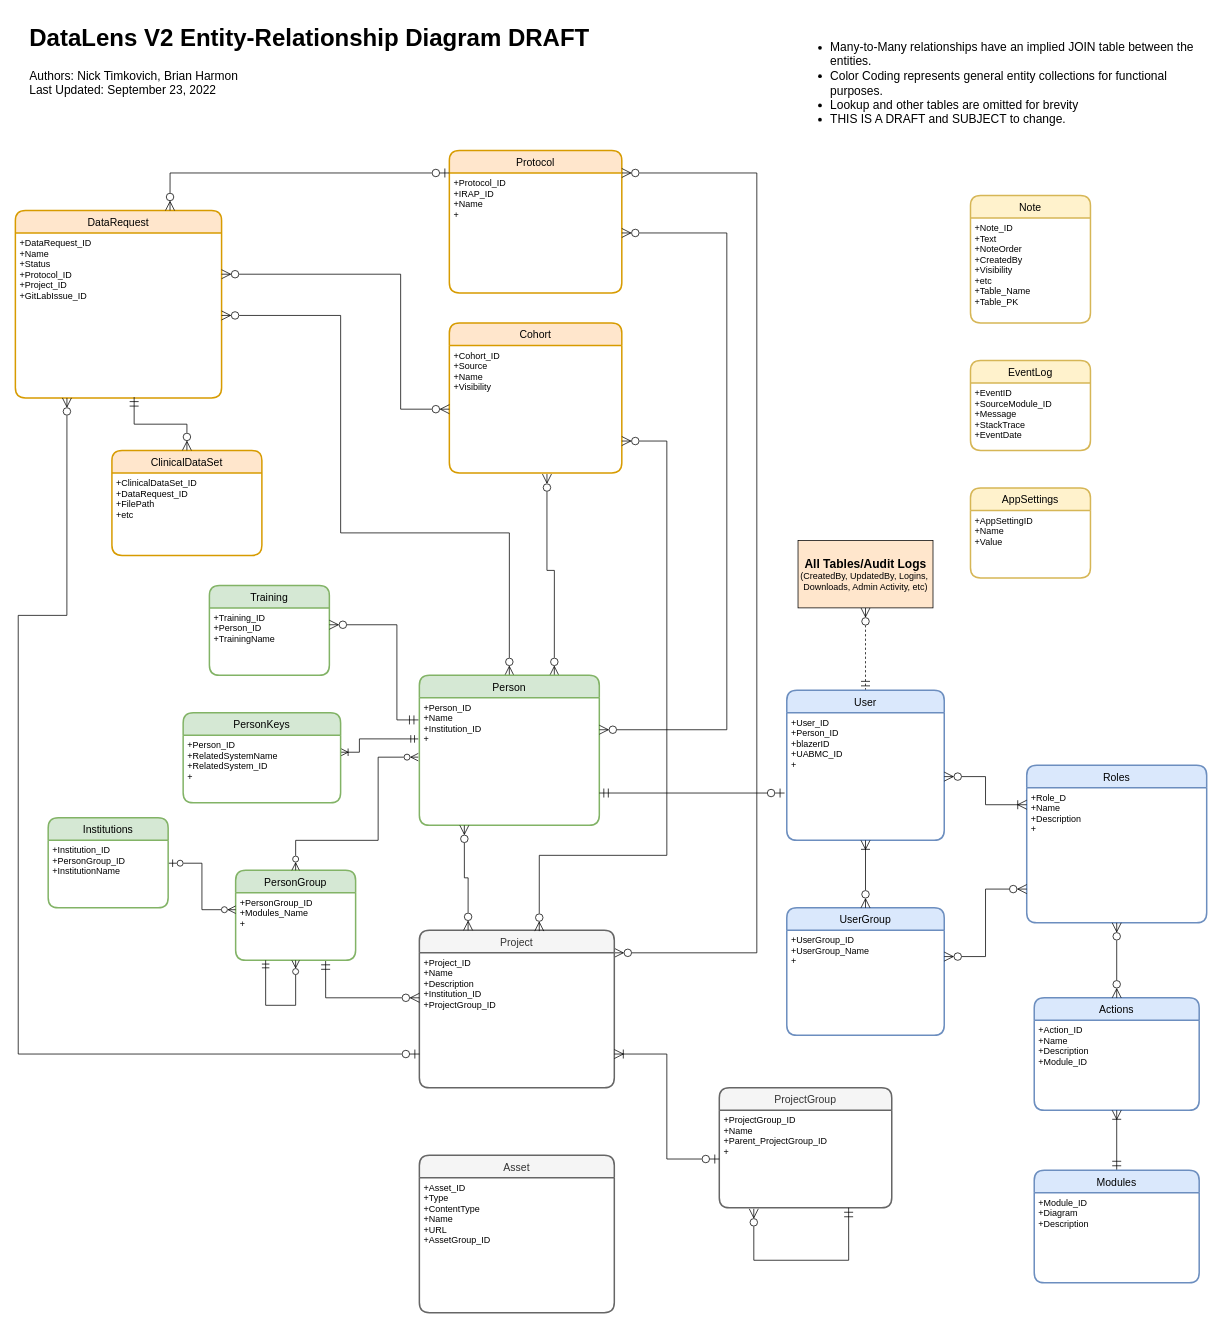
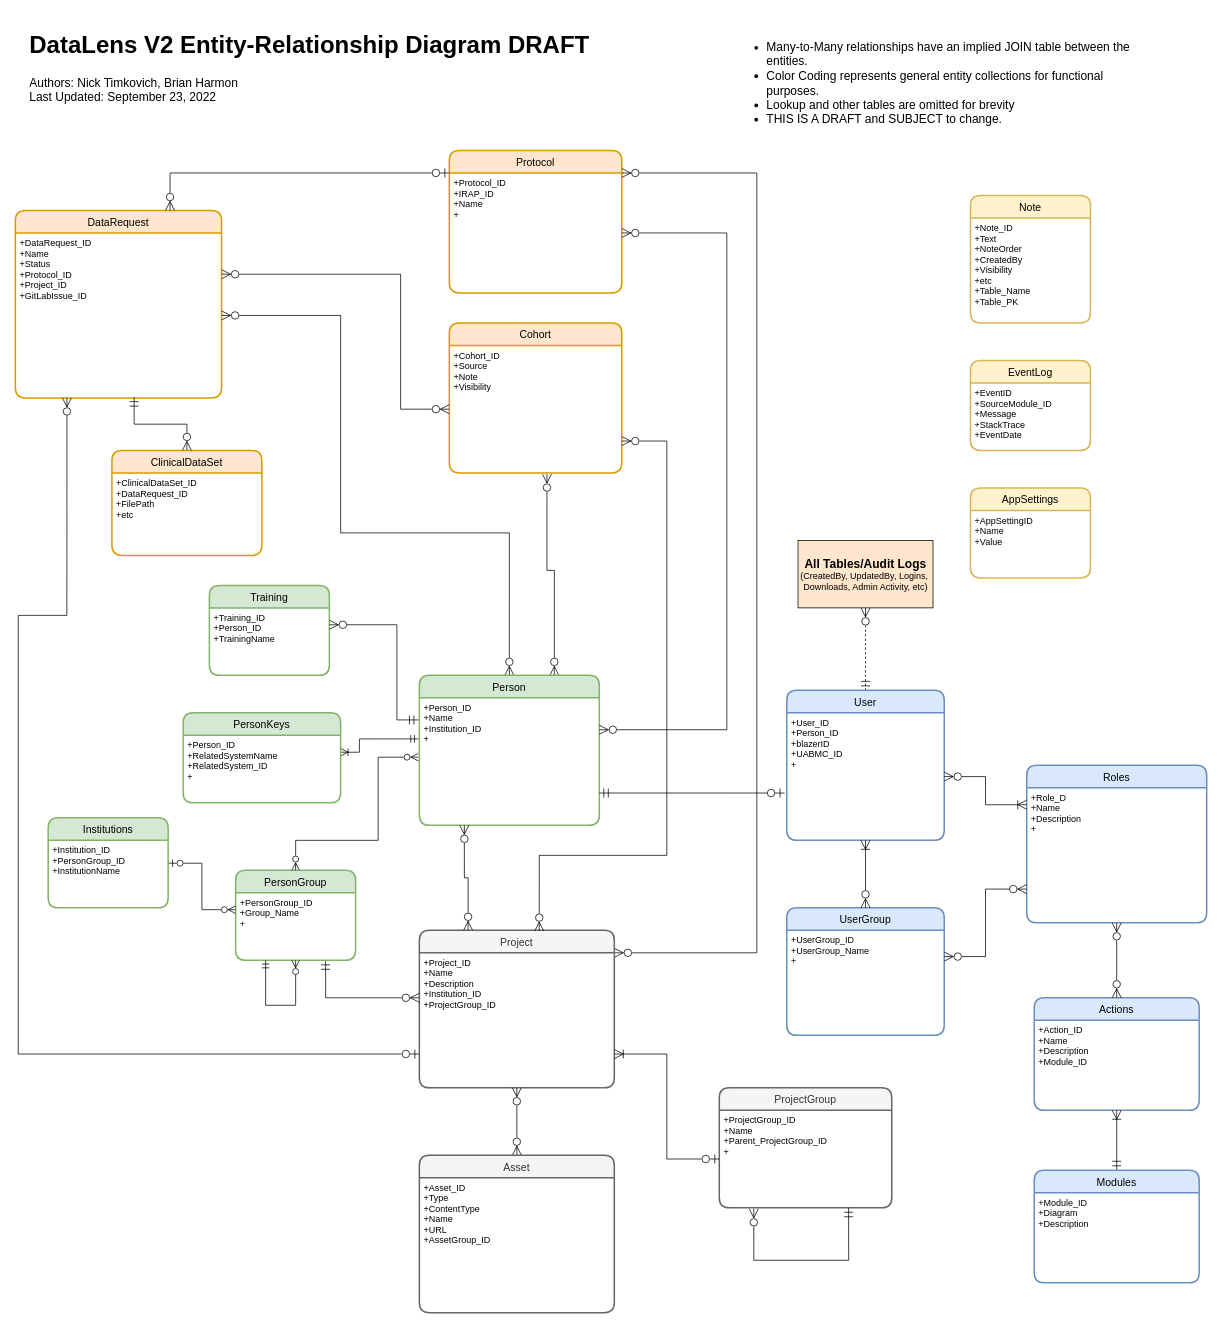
- <mxCell id="69" value="&lt;h1&gt;DataLens V2 Entity-Relationship Diagram DRAFT&lt;/h1&gt;&lt;p&gt;Authors: Nick Timkovich, Brian Harmon&lt;br&gt;Last Updated: September 23, 2022&lt;/p&gt;" style="text;html=1;strokeColor=none;fillColor=none;spacing=5;spacingTop=-20;whiteSpace=wrap;overflow=hidden;rounded=0;fontSize=16;" parent="1" vertex="1"><mxGeometry x="33.75" y="20" width="876.25" height="120" as="geometry" /></mxCell>
+ <mxCell id="69" value="&lt;h1&gt;DataLens V2 Entity-Relationship Diagram DRAFT&lt;/h1&gt;&lt;p&gt;Authors: Nick Timkovich, Brian Harmon&lt;br&gt;Last Updated: September 23, 2022&lt;/p&gt;" style="text;html=1;strokeColor=none;fillColor=none;spacing=5;spacingTop=-20;whiteSpace=wrap;overflow=hidden;rounded=0;fontSize=16;" parent="1" vertex="1"><mxGeometry x="33.75" y="30" width="876.25" height="120" as="geometry" /></mxCell>
- <mxCell id="70" value="&lt;ul&gt;&lt;li&gt;Many-to-Many relationships have an implied JOIN table between the entities.&lt;/li&gt;&lt;li&gt;Color Coding represents general entity collections for functional purposes.&lt;/li&gt;&lt;li&gt;Lookup and other tables are omitted for brevity&lt;/li&gt;&lt;li&gt;THIS IS A DRAFT and SUBJECT to change.&lt;/li&gt;&lt;/ul&gt;" style="text;html=1;strokeColor=none;fillColor=none;align=left;verticalAlign=top;whiteSpace=wrap;rounded=0;fontSize=16;" parent="1" vertex="1"><mxGeometry x="1065" y="30" width="530" height="150" as="geometry" /></mxCell>
+ <mxCell id="70" value="&lt;ul&gt;&lt;li&gt;Many-to-Many relationships have an implied JOIN table between the entities.&lt;/li&gt;&lt;li&gt;Color Coding represents general entity collections for functional purposes.&lt;/li&gt;&lt;li&gt;Lookup and other tables are omitted for brevity&lt;/li&gt;&lt;li&gt;THIS IS A DRAFT and SUBJECT to change.&lt;/li&gt;&lt;/ul&gt;" style="text;html=1;strokeColor=none;fillColor=none;align=left;verticalAlign=top;whiteSpace=wrap;rounded=0;fontSize=16;" parent="1" vertex="1"><mxGeometry x="980" y="30" width="530" height="150" as="geometry" /></mxCell>
- <mxCell id="7" value="+Cohort_ID&#10;+Source&#10;+Name&#10;+Visibility" style="align=left;strokeColor=none;fillColor=none;spacingLeft=4;fontSize=12;verticalAlign=top;resizable=0;rotatable=0;part=1;" parent="6" vertex="1"><mxGeometry y="30" width="230" height="170" as="geometry" /></mxCell>
+ <mxCell id="7" value="+Cohort_ID&#10;+Source&#10;+Note&#10;+Visibility" style="align=left;strokeColor=none;fillColor=none;spacingLeft=4;fontSize=12;verticalAlign=top;resizable=0;rotatable=0;part=1;" parent="6" vertex="1"><mxGeometry y="30" width="230" height="170" as="geometry" /></mxCell>
- <mxCell id="34" value="+PersonGroup_ID&#10;+Modules_Name&#10;+" style="align=left;strokeColor=none;fillColor=none;spacingLeft=4;fontSize=12;verticalAlign=top;resizable=0;rotatable=0;part=1;" parent="33" vertex="1"><mxGeometry y="30" width="160" height="90" as="geometry" /></mxCell>
+ <mxCell id="34" value="+PersonGroup_ID&#10;+Group_Name&#10;+" style="align=left;strokeColor=none;fillColor=none;spacingLeft=4;fontSize=12;verticalAlign=top;resizable=0;rotatable=0;part=1;" parent="33" vertex="1"><mxGeometry y="30" width="160" height="90" as="geometry" /></mxCell>
+ <mxCell id="21" style="edgeStyle=orthogonalEdgeStyle;rounded=0;orthogonalLoop=1;jettySize=auto;html=1;exitX=0.5;exitY=0;exitDx=0;exitDy=0;startArrow=ERzeroToMany;startFill=0;endArrow=ERzeroToMany;endFill=0;entryX=0.5;entryY=1;entryDx=0;entryDy=0;endSize=10;startSize=10;" parent="1" source="22" target="17" edge="1"><mxGeometry relative="1" as="geometry"><mxPoint x="858.75" y="1930" as="targetPoint" /></mxGeometry></mxCell>
